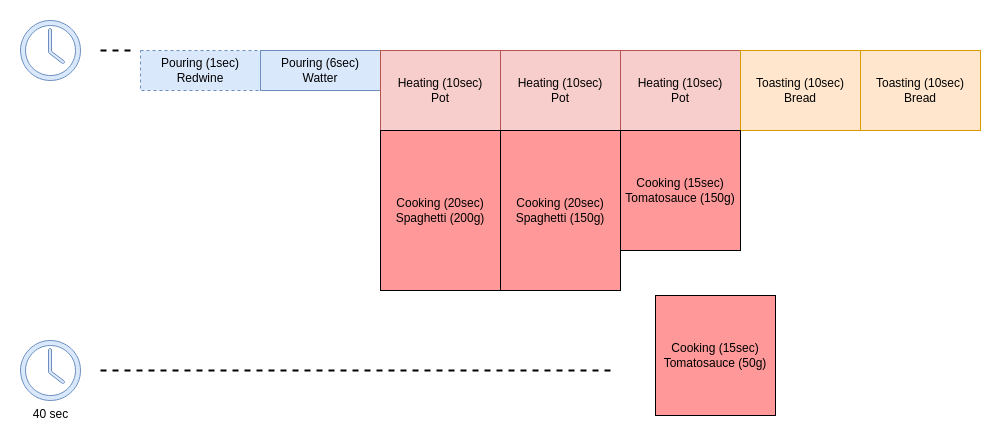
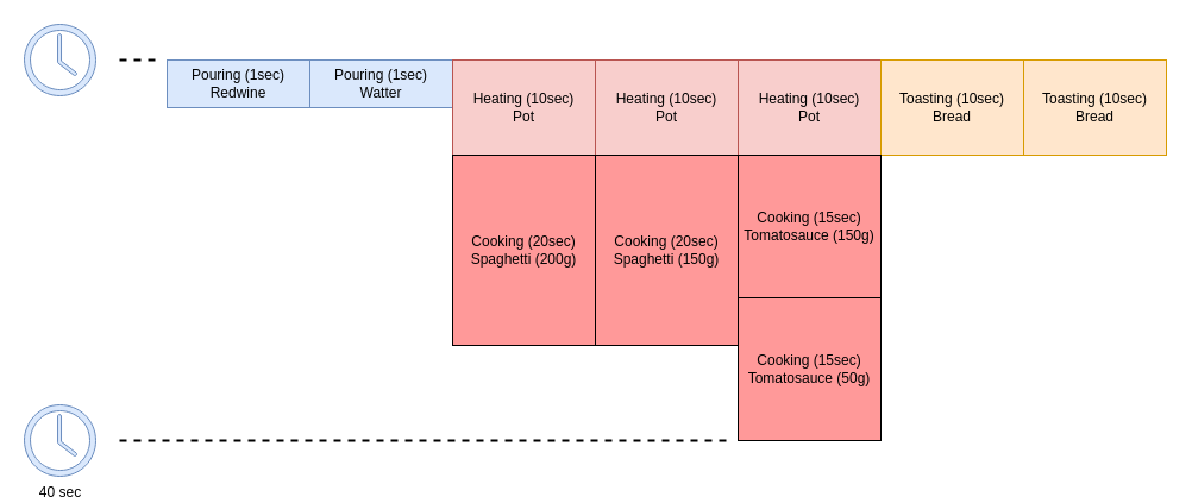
- <mxCell id="2" value="Pouring (1sec)&lt;br&gt;Redwine" style="rounded=0;whiteSpace=wrap;html=1;fillColor=#dae8fc;strokeColor=#6c8ebf;dashed=1;" vertex="1" parent="1"><mxGeometry x="140" y="50" width="120" height="40" as="geometry" /></mxCell>
+ <mxCell id="2" value="Pouring (1sec)&lt;br&gt;Redwine" style="rounded=0;whiteSpace=wrap;html=1;fillColor=#dae8fc;strokeColor=#6c8ebf;" vertex="1" parent="1"><mxGeometry x="140" y="50" width="120" height="40" as="geometry" /></mxCell>
- <mxCell id="3" value="Pouring (6sec)&lt;br&gt;Watter" style="rounded=0;whiteSpace=wrap;html=1;fillColor=#dae8fc;strokeColor=#6c8ebf;" vertex="1" parent="1"><mxGeometry x="260" y="50" width="120" height="40" as="geometry" /></mxCell>
+ <mxCell id="3" value="Pouring (1sec)&lt;br&gt;Watter" style="rounded=0;whiteSpace=wrap;html=1;fillColor=#dae8fc;strokeColor=#6c8ebf;" vertex="1" parent="1"><mxGeometry x="260" y="50" width="120" height="40" as="geometry" /></mxCell>
- <mxCell id="12" value="Cooking (15sec)&lt;br&gt;Tomatosauce (50g)" style="rounded=0;whiteSpace=wrap;html=1;fillColor=#FF9999;strokeColor=#000000;" vertex="1" parent="1"><mxGeometry x="655" y="295" width="120" height="120" as="geometry" /></mxCell>
+ <mxCell id="12" value="Cooking (15sec)&lt;br&gt;Tomatosauce (50g)" style="rounded=0;whiteSpace=wrap;html=1;fillColor=#FF9999;strokeColor=#000000;" vertex="1" parent="1"><mxGeometry x="620" y="250" width="120" height="120" as="geometry" /></mxCell>
